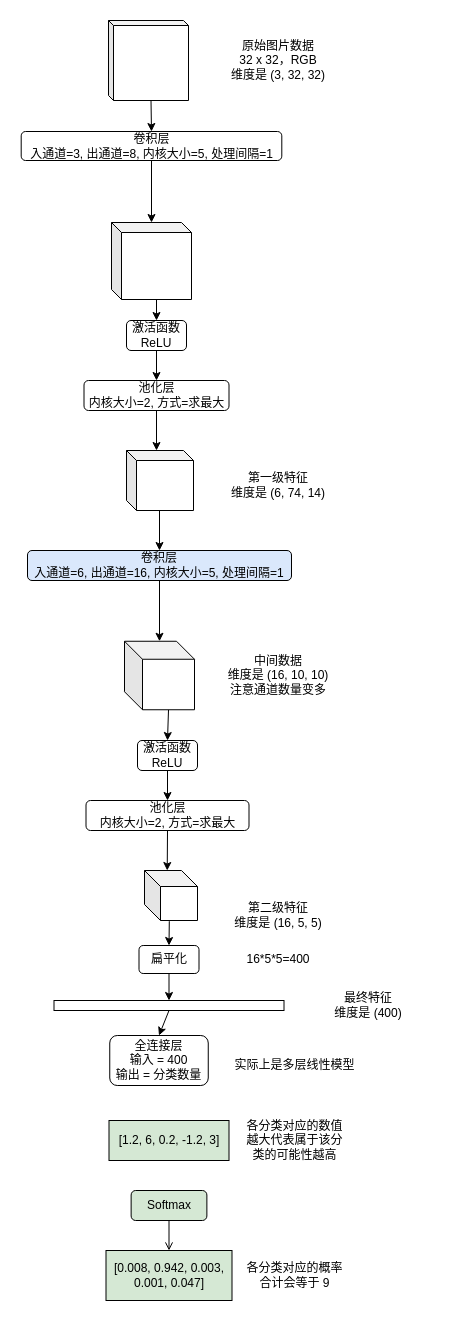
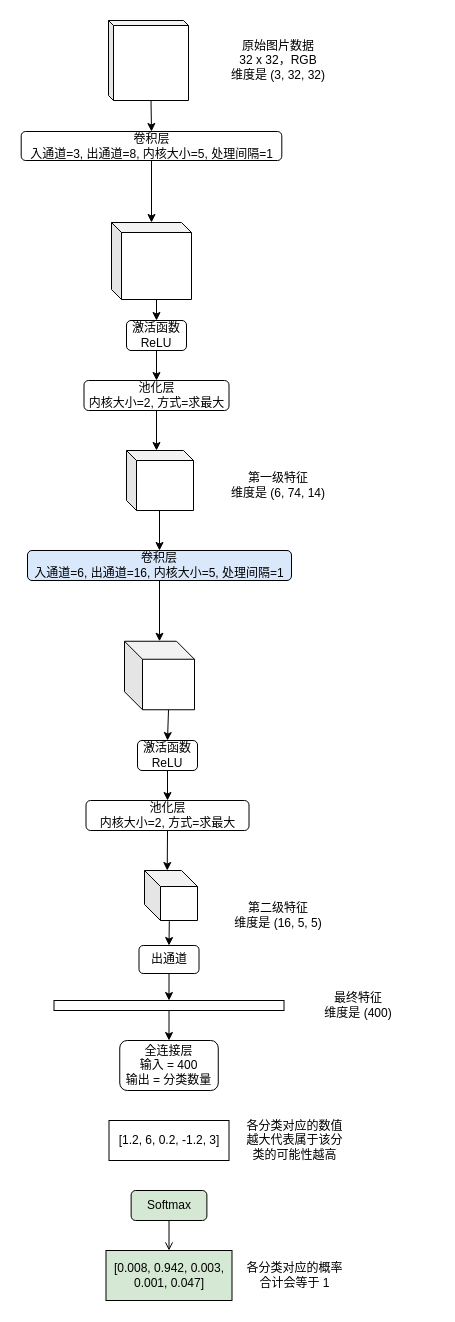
- <mxCell id="18" value="中间数据&lt;br&gt;维度是 (16, 10, 10)&lt;br&gt;注意通道数量变多" style="text;html=1;strokeColor=none;fillColor=none;align=center;verticalAlign=middle;whiteSpace=wrap;rounded=0;" parent="1" vertex="1"><mxGeometry x="213" y="650" width="130" height="50" as="geometry" /></mxCell>
- <mxCell id="31" value="扁平化" style="rounded=1;whiteSpace=wrap;html=1;" parent="1" vertex="1"><mxGeometry x="138.5" y="945" width="60" height="28" as="geometry" /></mxCell>
+ <mxCell id="31" value="出通道" style="rounded=1;whiteSpace=wrap;html=1;" parent="1" vertex="1"><mxGeometry x="138.5" y="945" width="60" height="28" as="geometry" /></mxCell>
- <mxCell id="33" value="16*5*5=400" style="text;html=1;strokeColor=none;fillColor=none;align=center;verticalAlign=middle;whiteSpace=wrap;rounded=0;" parent="1" vertex="1"><mxGeometry x="238.25" y="949" width="79.5" height="20" as="geometry" /></mxCell>
- <mxCell id="32" value="最终特征&lt;br&gt;维度是 (400)" style="text;html=1;strokeColor=none;fillColor=none;align=center;verticalAlign=middle;whiteSpace=wrap;rounded=0;" parent="1" vertex="1"><mxGeometry x="303" y="980" width="130" height="50" as="geometry" /></mxCell>
+ <mxCell id="32" value="最终特征&lt;br&gt;维度是 (400)" style="text;html=1;strokeColor=none;fillColor=none;align=center;verticalAlign=middle;whiteSpace=wrap;rounded=0;" parent="1" vertex="1"><mxGeometry x="293" y="980" width="130" height="50" as="geometry" /></mxCell>
- <mxCell id="34" value="全连接层&lt;br&gt;输入 = 400&lt;br&gt;输出 = 分类数量" style="rounded=1;whiteSpace=wrap;html=1;" parent="1" vertex="1"><mxGeometry x="109.25" y="1035" width="98.5" height="50" as="geometry" /></mxCell>
+ <mxCell id="34" value="全连接层&lt;br&gt;输入 = 400&lt;br&gt;输出 = 分类数量" style="rounded=1;whiteSpace=wrap;html=1;" parent="1" vertex="1"><mxGeometry x="119.25" y="1040" width="98.5" height="50" as="geometry" /></mxCell>
- <mxCell id="35" value="实际上是多层线性模型" style="text;html=1;strokeColor=none;fillColor=none;align=center;verticalAlign=middle;whiteSpace=wrap;rounded=0;" parent="1" vertex="1"><mxGeometry x="226.5" y="1055" width="135.25" height="20" as="geometry" /></mxCell>
- <mxCell id="36" value="[1.2, 6, 0.2, -1.2, 3]" style="rounded=0;whiteSpace=wrap;html=1;fillColor=#d5e8d4;" parent="1" vertex="1"><mxGeometry x="108.5" y="1120" width="120" height="40" as="geometry" /></mxCell>
+ <mxCell id="36" value="[1.2, 6, 0.2, -1.2, 3]" style="rounded=0;whiteSpace=wrap;html=1;" parent="1" vertex="1"><mxGeometry x="108.5" y="1120" width="120" height="40" as="geometry" /></mxCell>
- <mxCell id="41" value="各分类对应的概率&lt;br&gt;合计会等于 9" style="text;html=1;strokeColor=none;fillColor=none;align=center;verticalAlign=middle;whiteSpace=wrap;rounded=0;" parent="1" vertex="1"><mxGeometry x="241.62" y="1255" width="105" height="40" as="geometry" /></mxCell>
+ <mxCell id="41" value="各分类对应的概率&lt;br&gt;合计会等于 1" style="text;html=1;strokeColor=none;fillColor=none;align=center;verticalAlign=middle;whiteSpace=wrap;rounded=0;" parent="1" vertex="1"><mxGeometry x="241.62" y="1255" width="105" height="40" as="geometry" /></mxCell>
